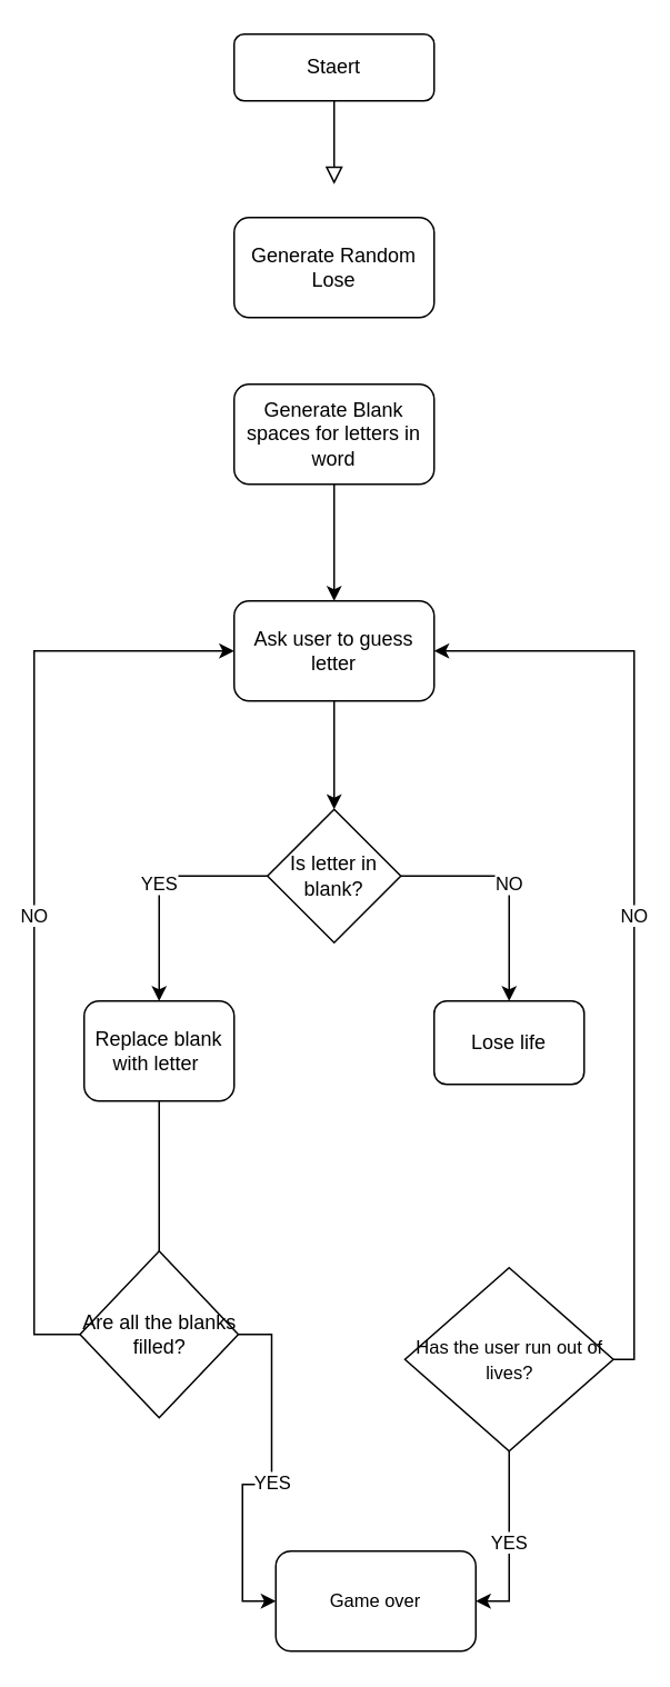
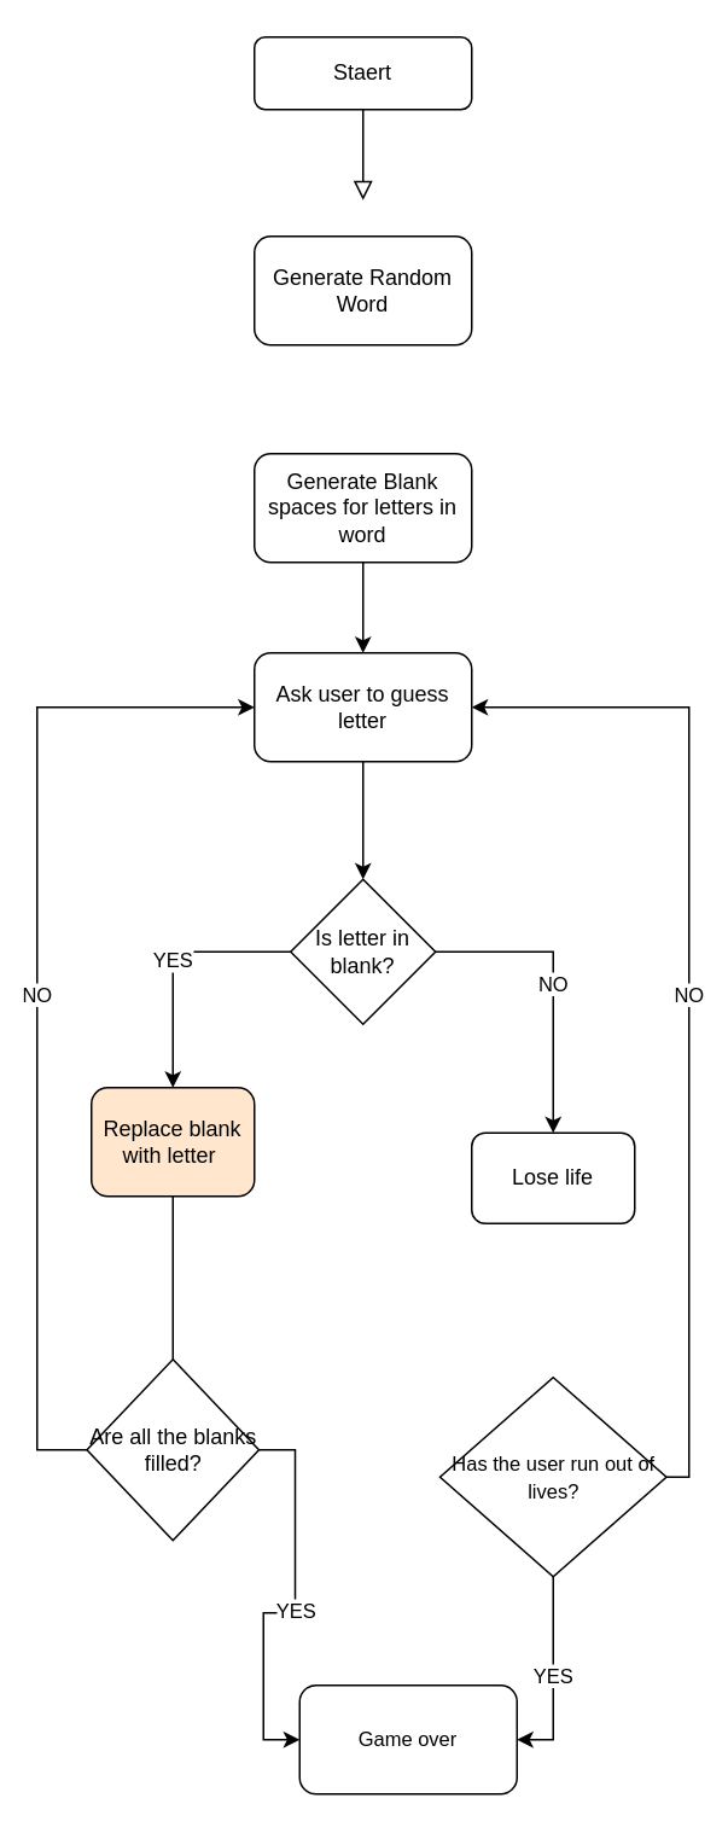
- <mxCell id="4" value="Generate Random Lose" style="rounded=1;whiteSpace=wrap;html=1;" vertex="1" parent="1"><mxGeometry x="140" y="130" width="120" height="60" as="geometry" /></mxCell>
+ <mxCell id="4" value="Generate Random Word" style="rounded=1;whiteSpace=wrap;html=1;" vertex="1" parent="1"><mxGeometry x="140" y="130" width="120" height="60" as="geometry" /></mxCell>
- <mxCell id="6" value="Generate Blank spaces for letters in word" style="rounded=1;whiteSpace=wrap;html=1;" vertex="1" parent="1"><mxGeometry x="140" y="230" width="120" height="60" as="geometry" /></mxCell>
+ <mxCell id="6" value="Generate Blank spaces for letters in word" style="rounded=1;whiteSpace=wrap;html=1;" vertex="1" parent="1"><mxGeometry x="140" y="250" width="120" height="60" as="geometry" /></mxCell>
- <mxCell id="13" value="Lose life" style="rounded=1;whiteSpace=wrap;html=1;" vertex="1" parent="1"><mxGeometry x="260" y="600" width="90" height="50" as="geometry" /></mxCell>
+ <mxCell id="13" value="Lose life" style="rounded=1;whiteSpace=wrap;html=1;" vertex="1" parent="1"><mxGeometry x="260" y="625" width="90" height="50" as="geometry" /></mxCell>
- <mxCell id="12" value="Replace blank with letter&amp;nbsp;" style="rounded=1;whiteSpace=wrap;html=1;" vertex="1" parent="1"><mxGeometry x="50" y="600" width="90" height="60" as="geometry" /></mxCell>
+ <mxCell id="12" value="Replace blank with letter&amp;nbsp;" style="rounded=1;whiteSpace=wrap;html=1;fillColor=#ffe6cc;" vertex="1" parent="1"><mxGeometry x="50" y="600" width="90" height="60" as="geometry" /></mxCell>
